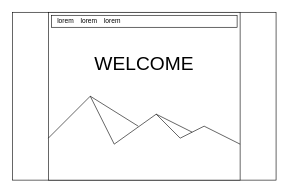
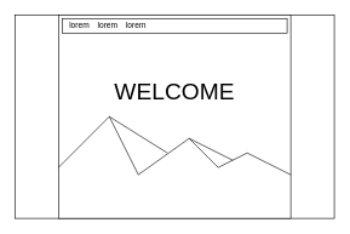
- <mxCell id="7" value="WELCOME" style="text;html=1;strokeColor=none;fillColor=none;align=center;verticalAlign=middle;whiteSpace=wrap;rounded=0;fontSize=32;" vertex="1" parent="1"><mxGeometry x="155" y="90" width="170" height="30" as="geometry" /></mxCell>
+ <mxCell id="7" value="WELCOME" style="text;html=1;strokeColor=none;fillColor=none;align=center;verticalAlign=middle;whiteSpace=wrap;rounded=0;fontSize=32;" vertex="1" parent="1"><mxGeometry x="155" y="110" width="170" height="30" as="geometry" /></mxCell>
